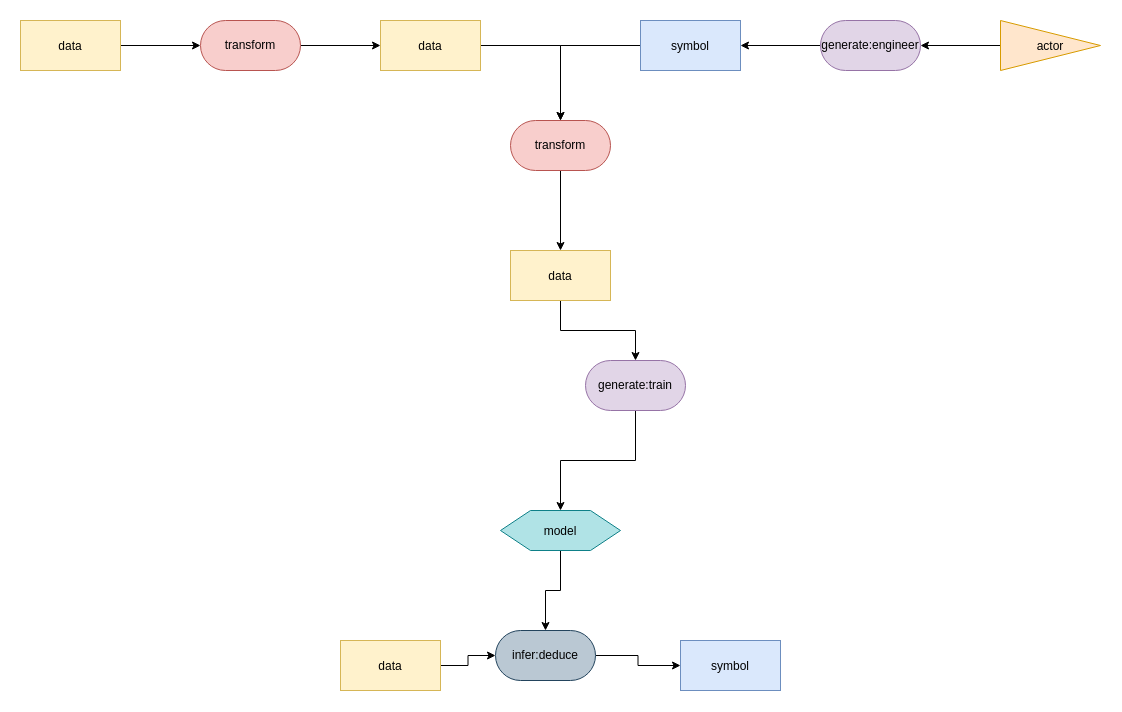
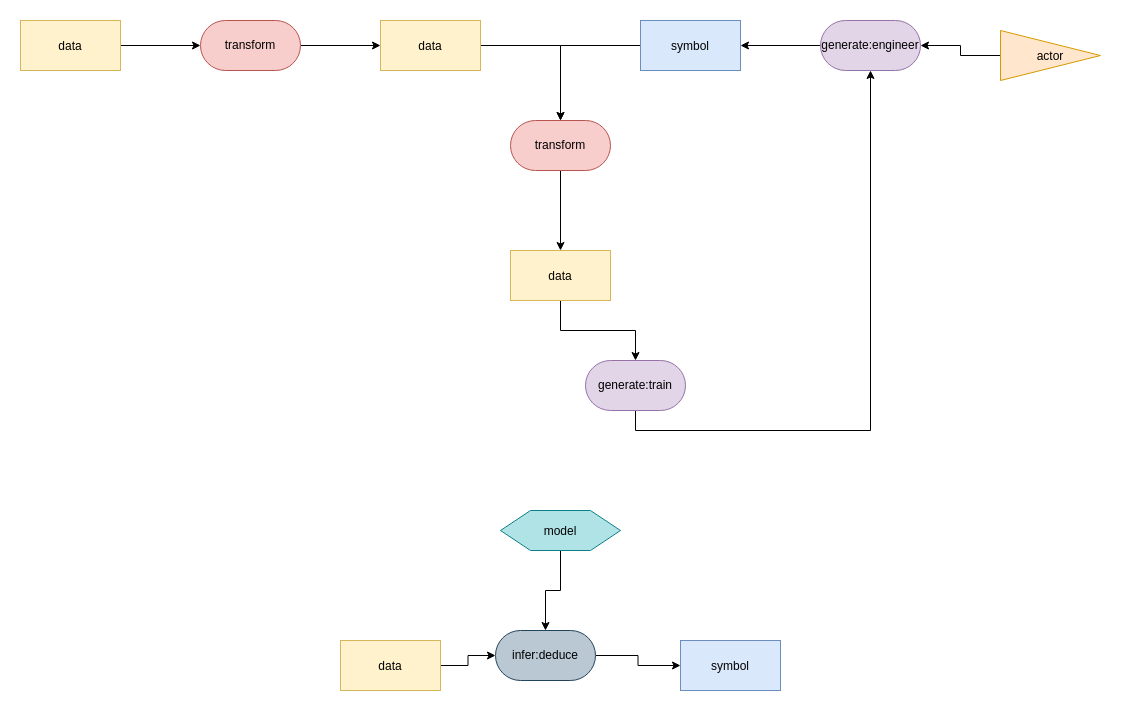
- <mxCell id="15" value="actor" style="triangle;fillColor=#ffe6cc;strokeColor=#d79b00;" name="actor" vertex="1" parent="1"><mxGeometry x="1000" y="20" width="100" height="50" as="geometry" /></mxCell>
+ <mxCell id="15" value="actor" style="triangle;fillColor=#ffe6cc;strokeColor=#d79b00;" name="actor" vertex="1" parent="1"><mxGeometry x="1000" y="30" width="100" height="50" as="geometry" /></mxCell>
- <mxCell id="18" style="edgeStyle=orthogonalEdgeStyle;rounded=0;orthogonalLoop=1;jettySize=auto;html=1;exitX=0.5;exitY=1;exitDx=0;exitDy=0;entryX=0.5;entryY=0;entryDx=0;entryDy=0;" edge="1" parent="1" source="19" target="21"><mxGeometry relative="1" as="geometry" /></mxCell>
+ <mxCell id="18" style="edgeStyle=orthogonalEdgeStyle;rounded=0;orthogonalLoop=1;jettySize=auto;html=1;exitX=0.5;exitY=1;exitDx=0;exitDy=0;" edge="1" parent="1" source="19" target="13"><mxGeometry relative="1" as="geometry" /></mxCell>
